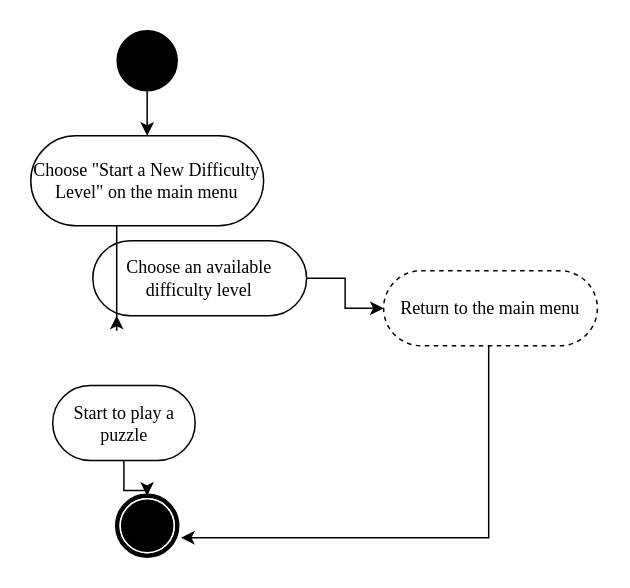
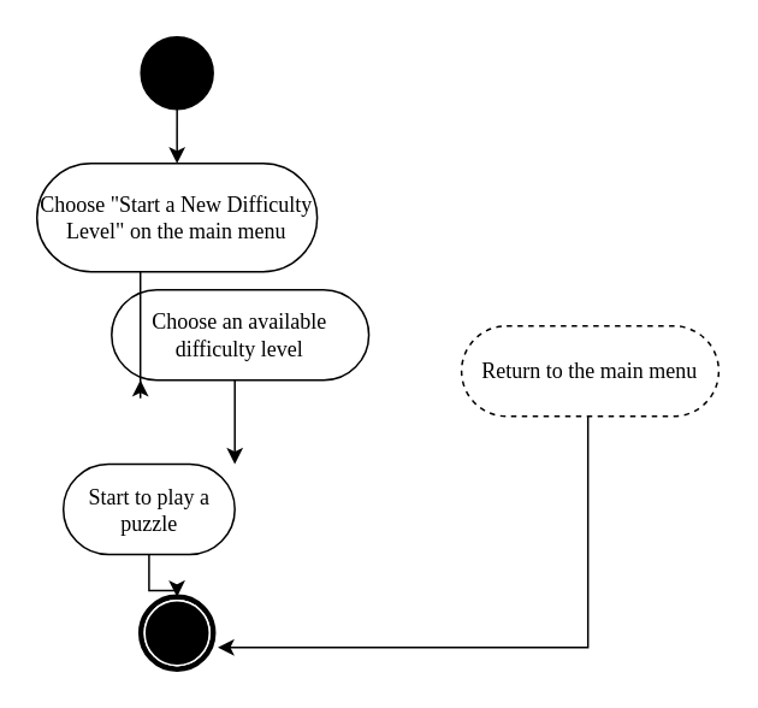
- <mxCell id="3" value="" style="edgeStyle=orthogonalEdgeStyle;rounded=0;orthogonalLoop=1;jettySize=auto;html=1;" parent="1" source="4" target="13" edge="1"><mxGeometry relative="1" as="geometry" /></mxCell>
+ <mxCell id="2" value="" style="edgeStyle=orthogonalEdgeStyle;rounded=0;orthogonalLoop=1;jettySize=auto;html=1;" parent="1" source="4" target="8" edge="1"><mxGeometry relative="1" as="geometry"><Array as="points"><mxPoint x="85.25" y="290" /><mxPoint x="85.25" y="290" /></Array></mxGeometry></mxCell>
